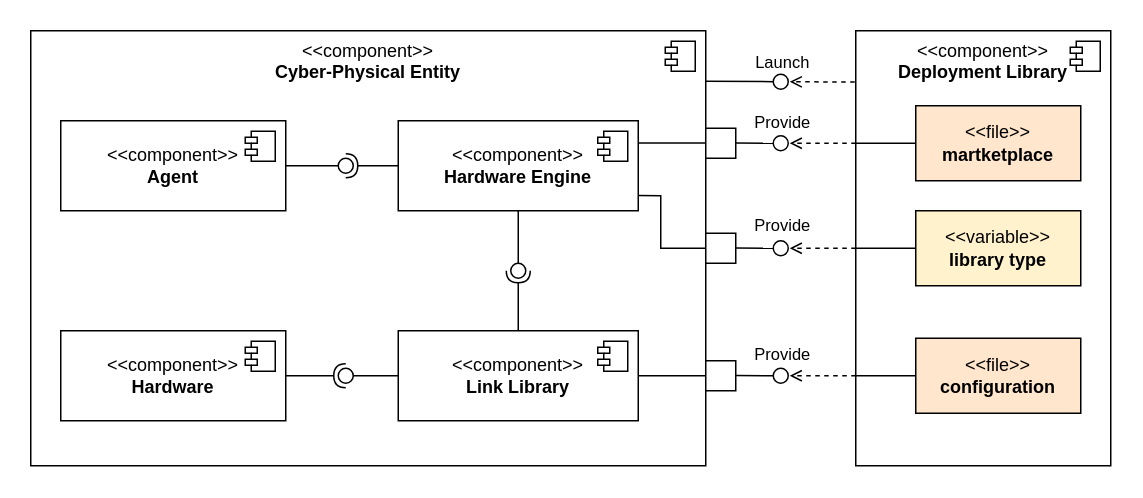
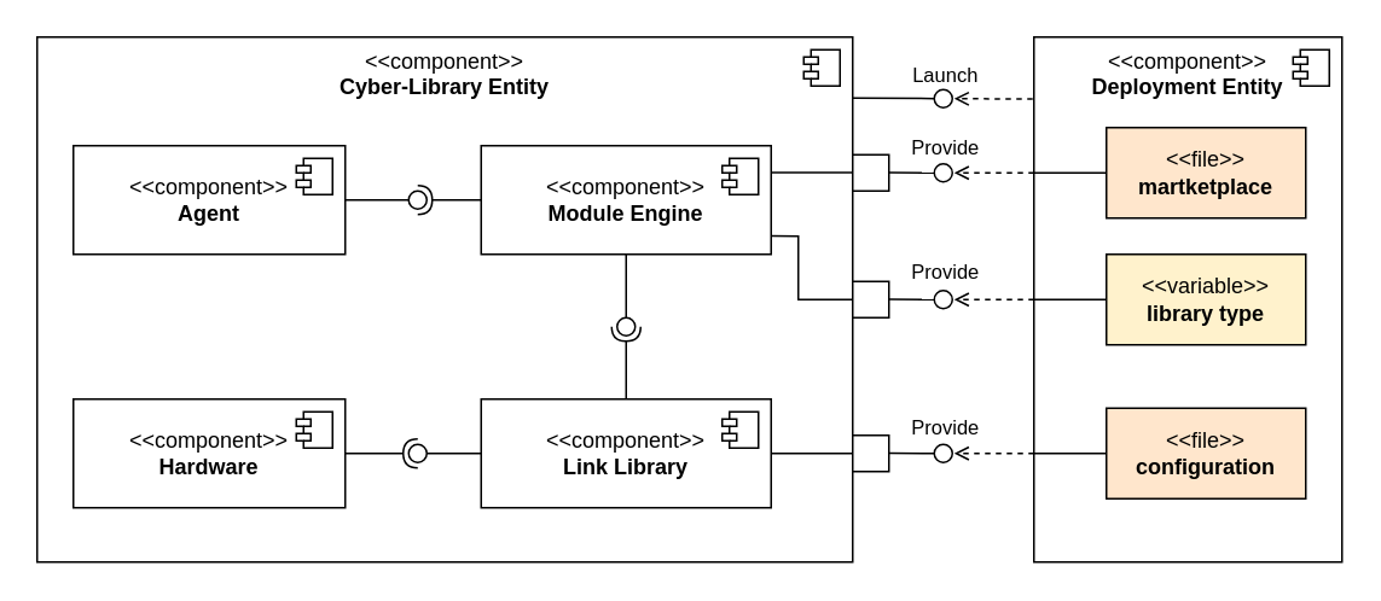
- <mxCell id="4" value="&amp;lt;&amp;lt;component&amp;gt;&amp;gt;&lt;br&gt;&lt;b&gt;Cyber-Physical Entity&lt;/b&gt;" style="html=1;dropTarget=0;whiteSpace=wrap;verticalAlign=top;" vertex="1" parent="1"><mxGeometry x="20" y="20" width="450" height="290" as="geometry" /></mxCell>
+ <mxCell id="4" value="&amp;lt;&amp;lt;component&amp;gt;&amp;gt;&lt;br&gt;&lt;b&gt;Cyber-Library Entity&lt;/b&gt;" style="html=1;dropTarget=0;whiteSpace=wrap;verticalAlign=top;" vertex="1" parent="1"><mxGeometry x="20" y="20" width="450" height="290" as="geometry" /></mxCell>
- <mxCell id="2" value="&amp;lt;&amp;lt;component&amp;gt;&amp;gt;&lt;br&gt;&lt;b&gt;Deployment Library&lt;/b&gt;" style="html=1;dropTarget=0;whiteSpace=wrap;horizontal=1;verticalAlign=top;" vertex="1" parent="1"><mxGeometry x="570" y="20" width="170" height="290" as="geometry" /></mxCell>
+ <mxCell id="2" value="&amp;lt;&amp;lt;component&amp;gt;&amp;gt;&lt;br&gt;&lt;b&gt;Deployment Entity&lt;/b&gt;" style="html=1;dropTarget=0;whiteSpace=wrap;horizontal=1;verticalAlign=top;" vertex="1" parent="1"><mxGeometry x="570" y="20" width="170" height="290" as="geometry" /></mxCell>
- <mxCell id="9" value="&amp;lt;&amp;lt;component&amp;gt;&amp;gt;&lt;br&gt;&lt;div&gt;&lt;b&gt;Hardware Engine&lt;/b&gt;&lt;/div&gt;" style="html=1;dropTarget=0;whiteSpace=wrap;" vertex="1" parent="1"><mxGeometry x="265" y="80" width="160" height="60" as="geometry" /></mxCell>
+ <mxCell id="9" value="&amp;lt;&amp;lt;component&amp;gt;&amp;gt;&lt;br&gt;&lt;div&gt;&lt;b&gt;Module Engine&lt;/b&gt;&lt;/div&gt;" style="html=1;dropTarget=0;whiteSpace=wrap;" vertex="1" parent="1"><mxGeometry x="265" y="80" width="160" height="60" as="geometry" /></mxCell>
